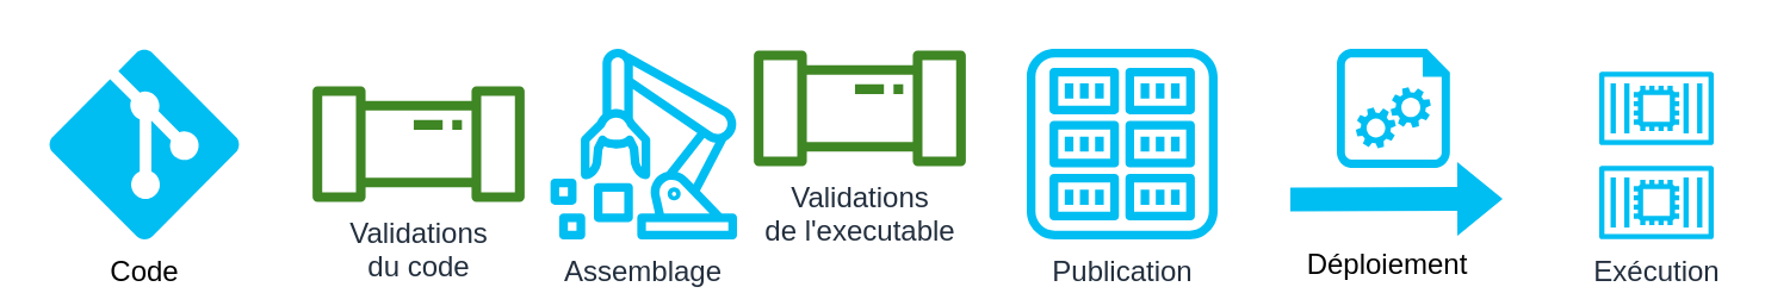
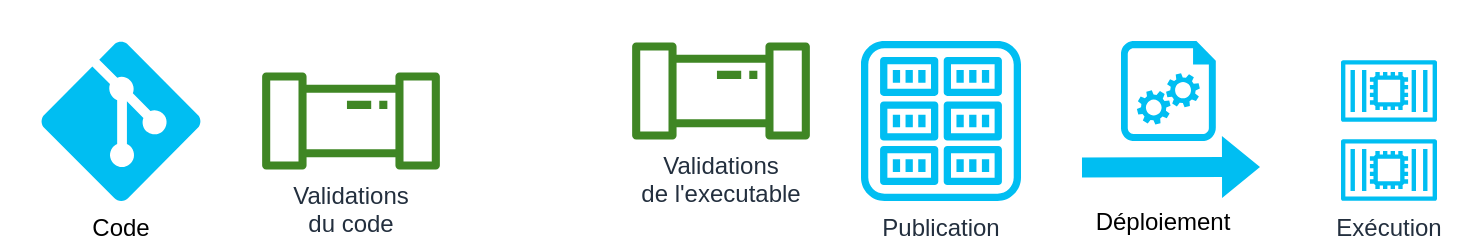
- <mxCell id="4" value="Assemblage" style="sketch=0;outlineConnect=0;fontColor=#232F3E;gradientColor=none;fillColor=#00BEF2;strokeColor=none;dashed=0;verticalLabelPosition=bottom;verticalAlign=top;align=center;html=1;fontSize=12;fontStyle=0;aspect=fixed;pointerEvents=1;shape=mxgraph.aws4.iot_sitewise_asset;" vertex="1" parent="1"><mxGeometry x="230" y="20" width="78.97" height="80" as="geometry" /></mxCell>
